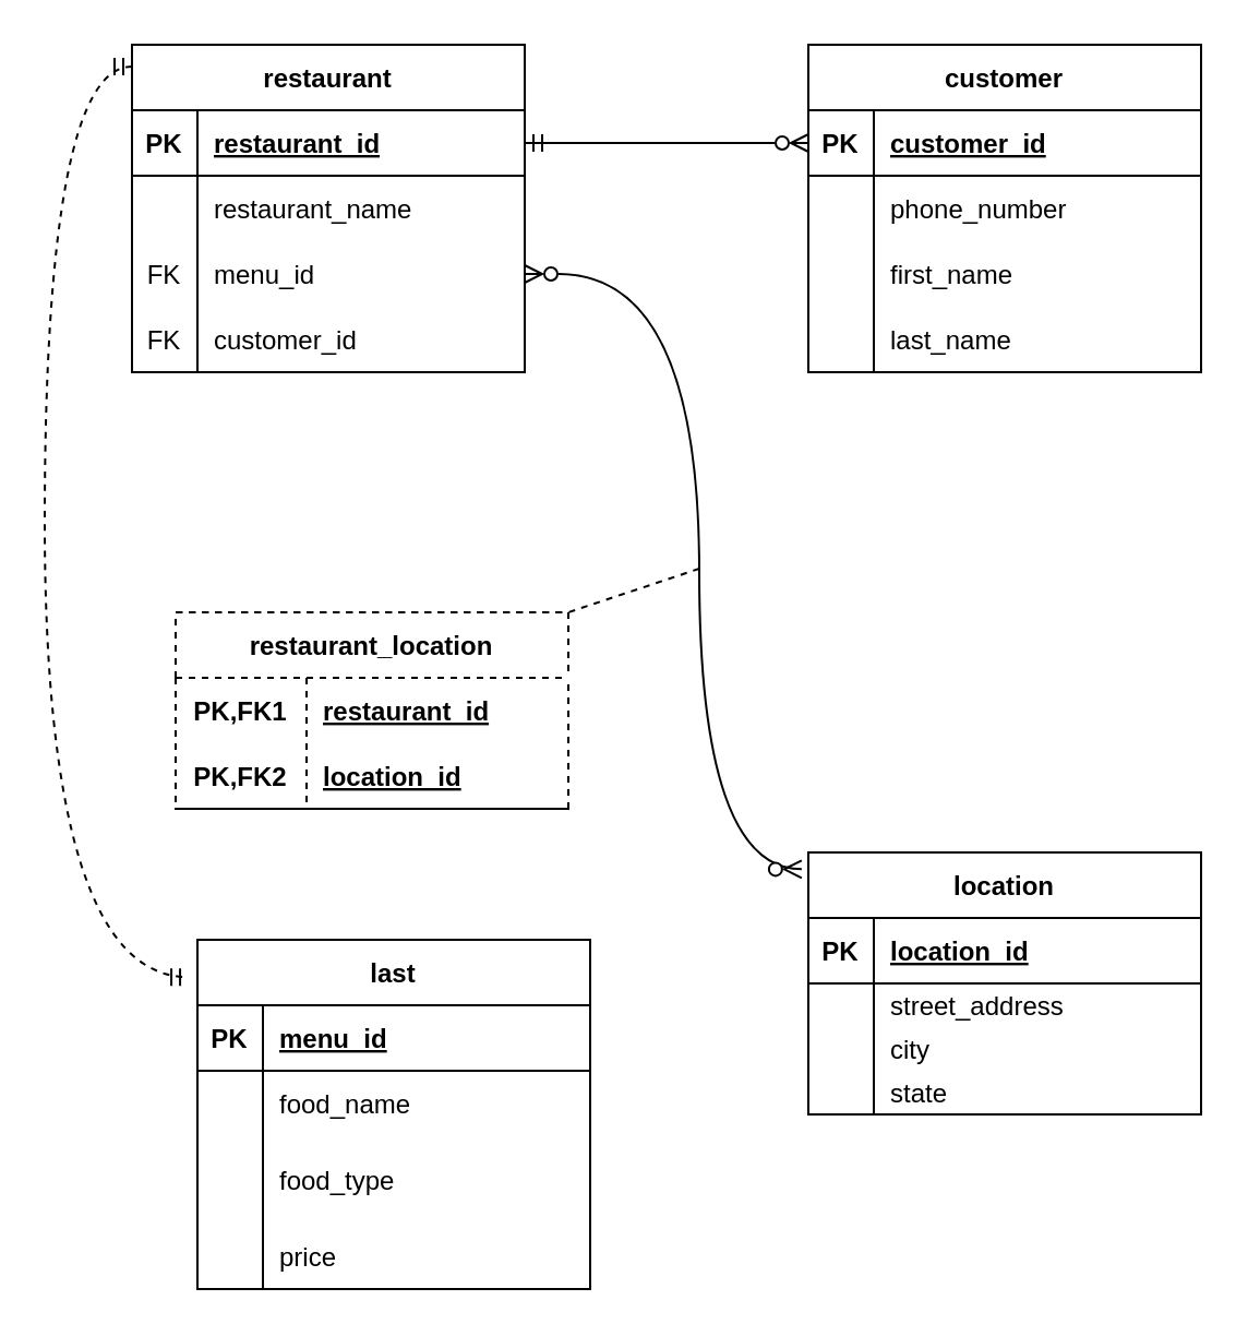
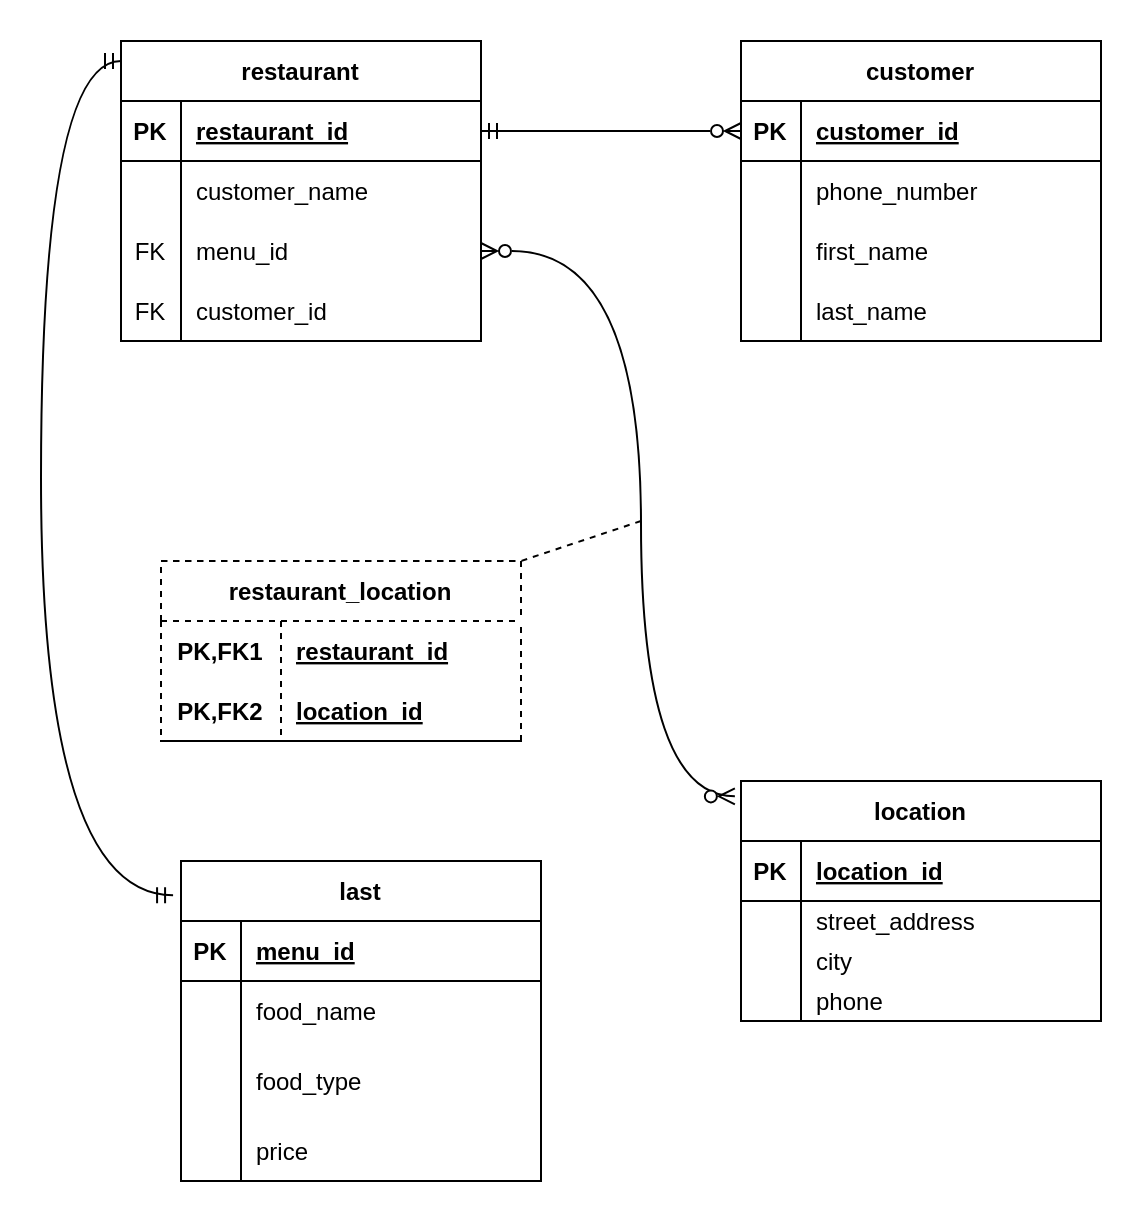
- <mxCell id="8" value="restaurant_name" style="shape=partialRectangle;connectable=0;fillColor=none;top=0;left=0;bottom=0;right=0;align=left;spacingLeft=6;overflow=hidden;" parent="6" vertex="1"><mxGeometry x="30" width="150" height="30" as="geometry"><mxRectangle width="150" height="30" as="alternateBounds" /></mxGeometry></mxCell>
+ <mxCell id="8" value="customer_name" style="shape=partialRectangle;connectable=0;fillColor=none;top=0;left=0;bottom=0;right=0;align=left;spacingLeft=6;overflow=hidden;" parent="6" vertex="1"><mxGeometry x="30" width="150" height="30" as="geometry"><mxRectangle width="150" height="30" as="alternateBounds" /></mxGeometry></mxCell>
- <mxCell id="63" value="" style="fontSize=12;html=1;endArrow=ERmandOne;rounded=0;entryX=-0.022;entryY=0.107;entryDx=0;entryDy=0;entryPerimeter=0;elbow=vertical;edgeStyle=orthogonalEdgeStyle;curved=1;endFill=0;startArrow=ERmandOne;startFill=0;dashed=1;" parent="1" source="2" target="15" edge="1"><mxGeometry width="100" height="100" relative="1" as="geometry"><mxPoint x="40" y="30" as="sourcePoint" /><mxPoint x="90" y="210" as="targetPoint" /><Array as="points"><mxPoint x="20" y="30" /><mxPoint x="20" y="447" /></Array></mxGeometry></mxCell>
+ <mxCell id="63" value="" style="fontSize=12;html=1;endArrow=ERmandOne;rounded=0;entryX=-0.022;entryY=0.107;entryDx=0;entryDy=0;entryPerimeter=0;elbow=vertical;edgeStyle=orthogonalEdgeStyle;curved=1;endFill=0;startArrow=ERmandOne;startFill=0;" parent="1" source="2" target="15" edge="1"><mxGeometry width="100" height="100" relative="1" as="geometry"><mxPoint x="40" y="30" as="sourcePoint" /><mxPoint x="90" y="210" as="targetPoint" /><Array as="points"><mxPoint x="20" y="30" /><mxPoint x="20" y="447" /></Array></mxGeometry></mxCell>
- <mxCell id="40" value="state" style="shape=partialRectangle;connectable=0;fillColor=none;top=0;left=0;bottom=0;right=0;align=left;spacingLeft=6;overflow=hidden;" parent="38" vertex="1"><mxGeometry x="30" width="150" height="20" as="geometry"><mxRectangle width="150" height="20" as="alternateBounds" /></mxGeometry></mxCell>
+ <mxCell id="40" value="phone" style="shape=partialRectangle;connectable=0;fillColor=none;top=0;left=0;bottom=0;right=0;align=left;spacingLeft=6;overflow=hidden;" parent="38" vertex="1"><mxGeometry x="30" width="150" height="20" as="geometry"><mxRectangle width="150" height="20" as="alternateBounds" /></mxGeometry></mxCell>
